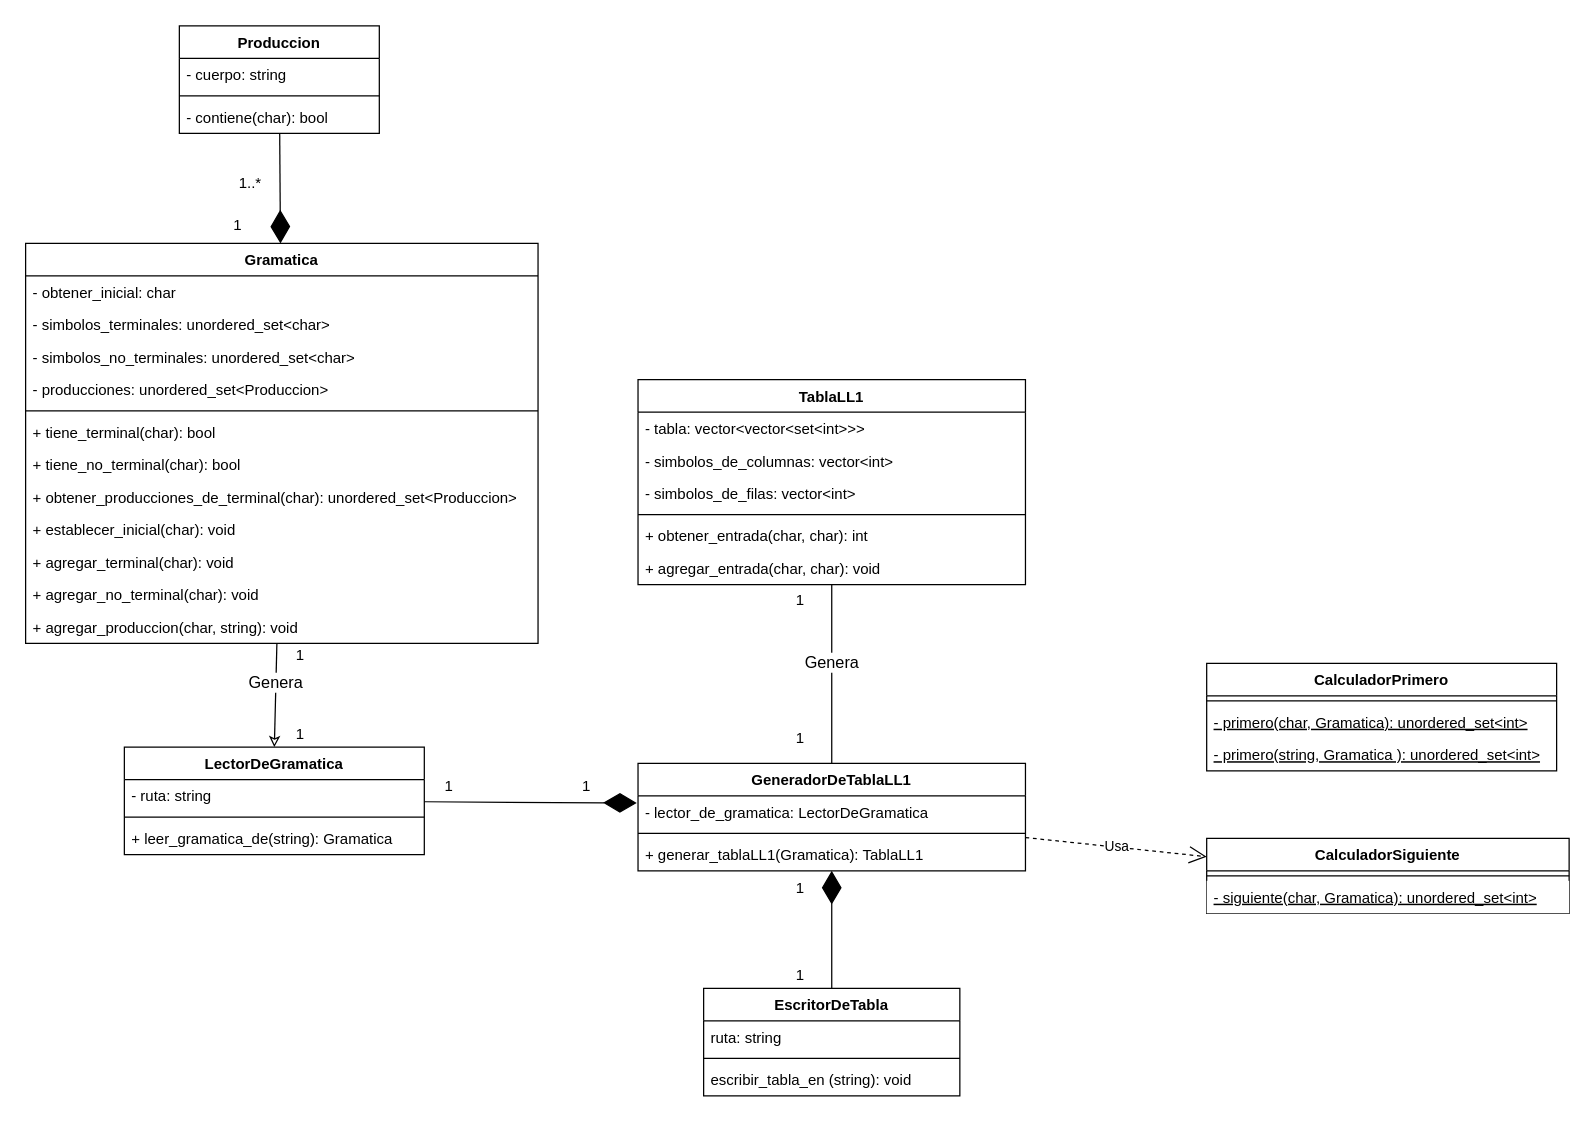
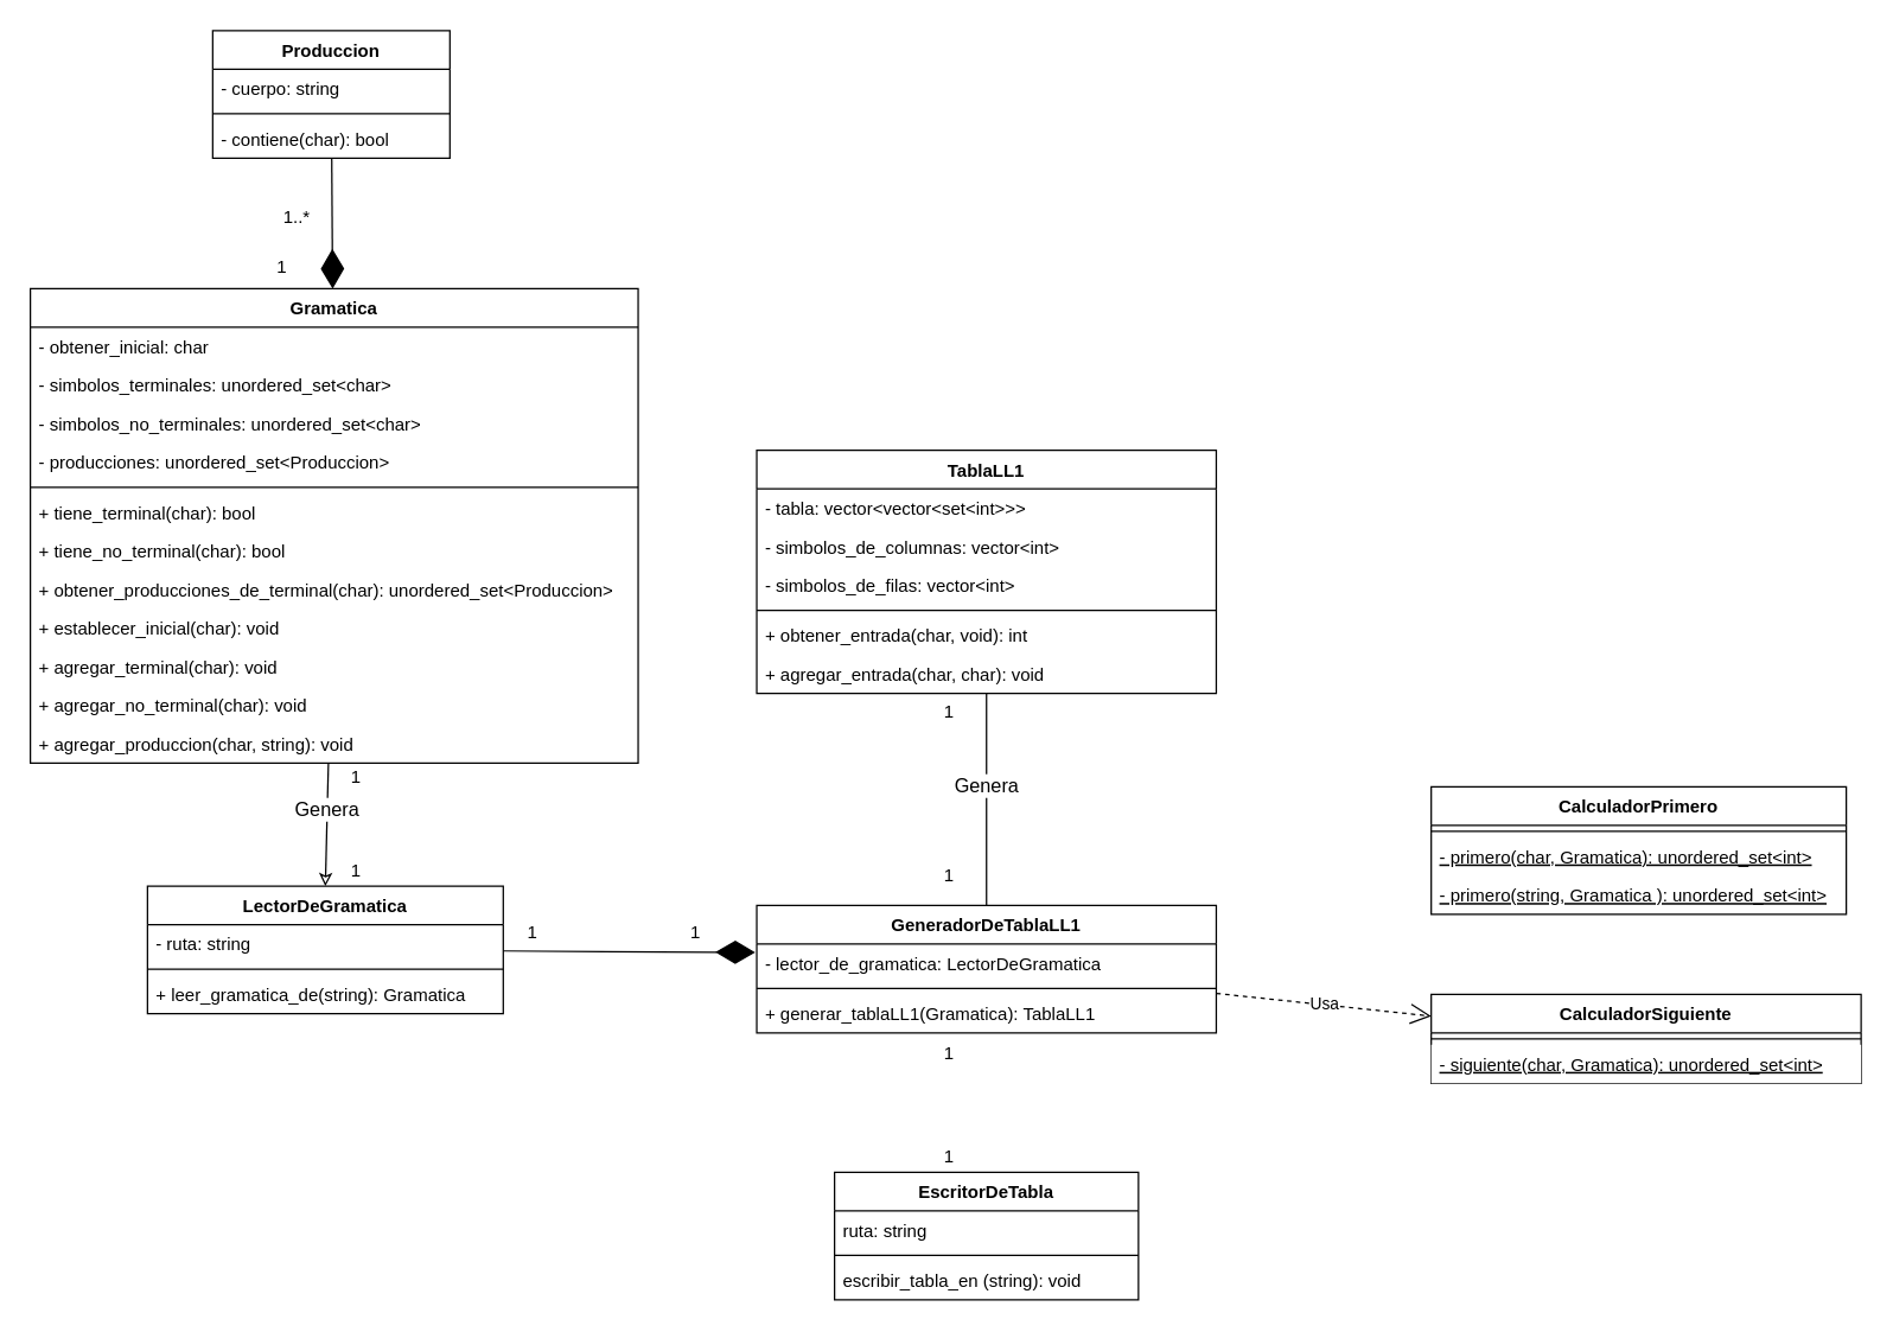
- <mxCell id="24" value="+ obtener_entrada(char, char): int&#10;" style="text;strokeColor=none;fillColor=none;align=left;verticalAlign=top;spacingLeft=4;spacingRight=4;overflow=hidden;rotatable=0;points=[[0,0.5],[1,0.5]];portConstraint=eastwest;" vertex="1" parent="19"><mxGeometry y="112" width="310" height="26" as="geometry" /></mxCell>
+ <mxCell id="24" value="+ obtener_entrada(char, void): int&#10;" style="text;strokeColor=none;fillColor=none;align=left;verticalAlign=top;spacingLeft=4;spacingRight=4;overflow=hidden;rotatable=0;points=[[0,0.5],[1,0.5]];portConstraint=eastwest;" vertex="1" parent="19"><mxGeometry y="112" width="310" height="26" as="geometry" /></mxCell>
- <mxCell id="56" value="" style="endArrow=diamondThin;endFill=1;endSize=24;html=1;" edge="1" parent="1" source="44" target="26"><mxGeometry width="160" relative="1" as="geometry"><mxPoint x="450" y="762" as="sourcePoint" /><mxPoint x="562.5" y="762.758" as="targetPoint" /></mxGeometry></mxCell>
